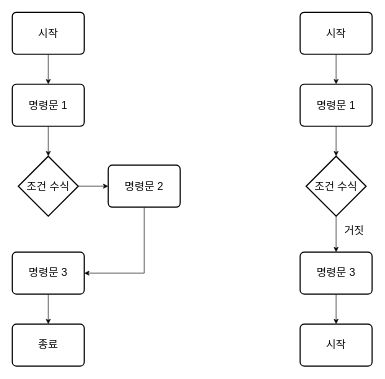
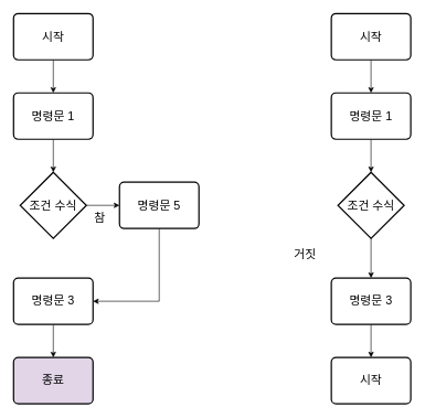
- <mxCell id="17" value="명령문 2" style="rounded=1;whiteSpace=wrap;html=1;absoluteArcSize=1;arcSize=14;strokeWidth=2;fontSize=18;" vertex="1" parent="1"><mxGeometry x="180" y="275" width="120" height="70" as="geometry" /></mxCell>
+ <mxCell id="17" value="명령문 5" style="rounded=1;whiteSpace=wrap;html=1;absoluteArcSize=1;arcSize=14;strokeWidth=2;fontSize=18;" vertex="1" parent="1"><mxGeometry x="180" y="275" width="120" height="70" as="geometry" /></mxCell>
+ <mxCell id="18" value="참" style="text;html=1;align=center;verticalAlign=middle;resizable=0;points=[];autosize=1;strokeColor=none;fillColor=none;fontSize=18;" vertex="1" parent="1"><mxGeometry x="130" y="310" width="40" height="40" as="geometry" /></mxCell>
- <mxCell id="23" value="거짓" style="text;html=1;align=center;verticalAlign=middle;resizable=0;points=[];autosize=1;strokeColor=none;fillColor=none;fontSize=18;" vertex="1" parent="1"><mxGeometry x="560" y="365" width="60" height="40" as="geometry" /></mxCell>
+ <mxCell id="23" value="거짓" style="text;html=1;align=center;verticalAlign=middle;resizable=0;points=[];autosize=1;strokeColor=none;fillColor=none;fontSize=18;" vertex="1" parent="1"><mxGeometry x="430" y="365" width="60" height="40" as="geometry" /></mxCell>
- <mxCell id="6" value="종료" style="rounded=1;whiteSpace=wrap;html=1;absoluteArcSize=1;arcSize=14;strokeWidth=2;fontSize=18;" vertex="1" parent="1"><mxGeometry x="20" y="540" width="120" height="70" as="geometry" /></mxCell>
+ <mxCell id="6" value="종료" style="rounded=1;whiteSpace=wrap;html=1;absoluteArcSize=1;arcSize=14;strokeWidth=2;fontSize=18;fillColor=#e1d5e7;" vertex="1" parent="1"><mxGeometry x="20" y="540" width="120" height="70" as="geometry" /></mxCell>
